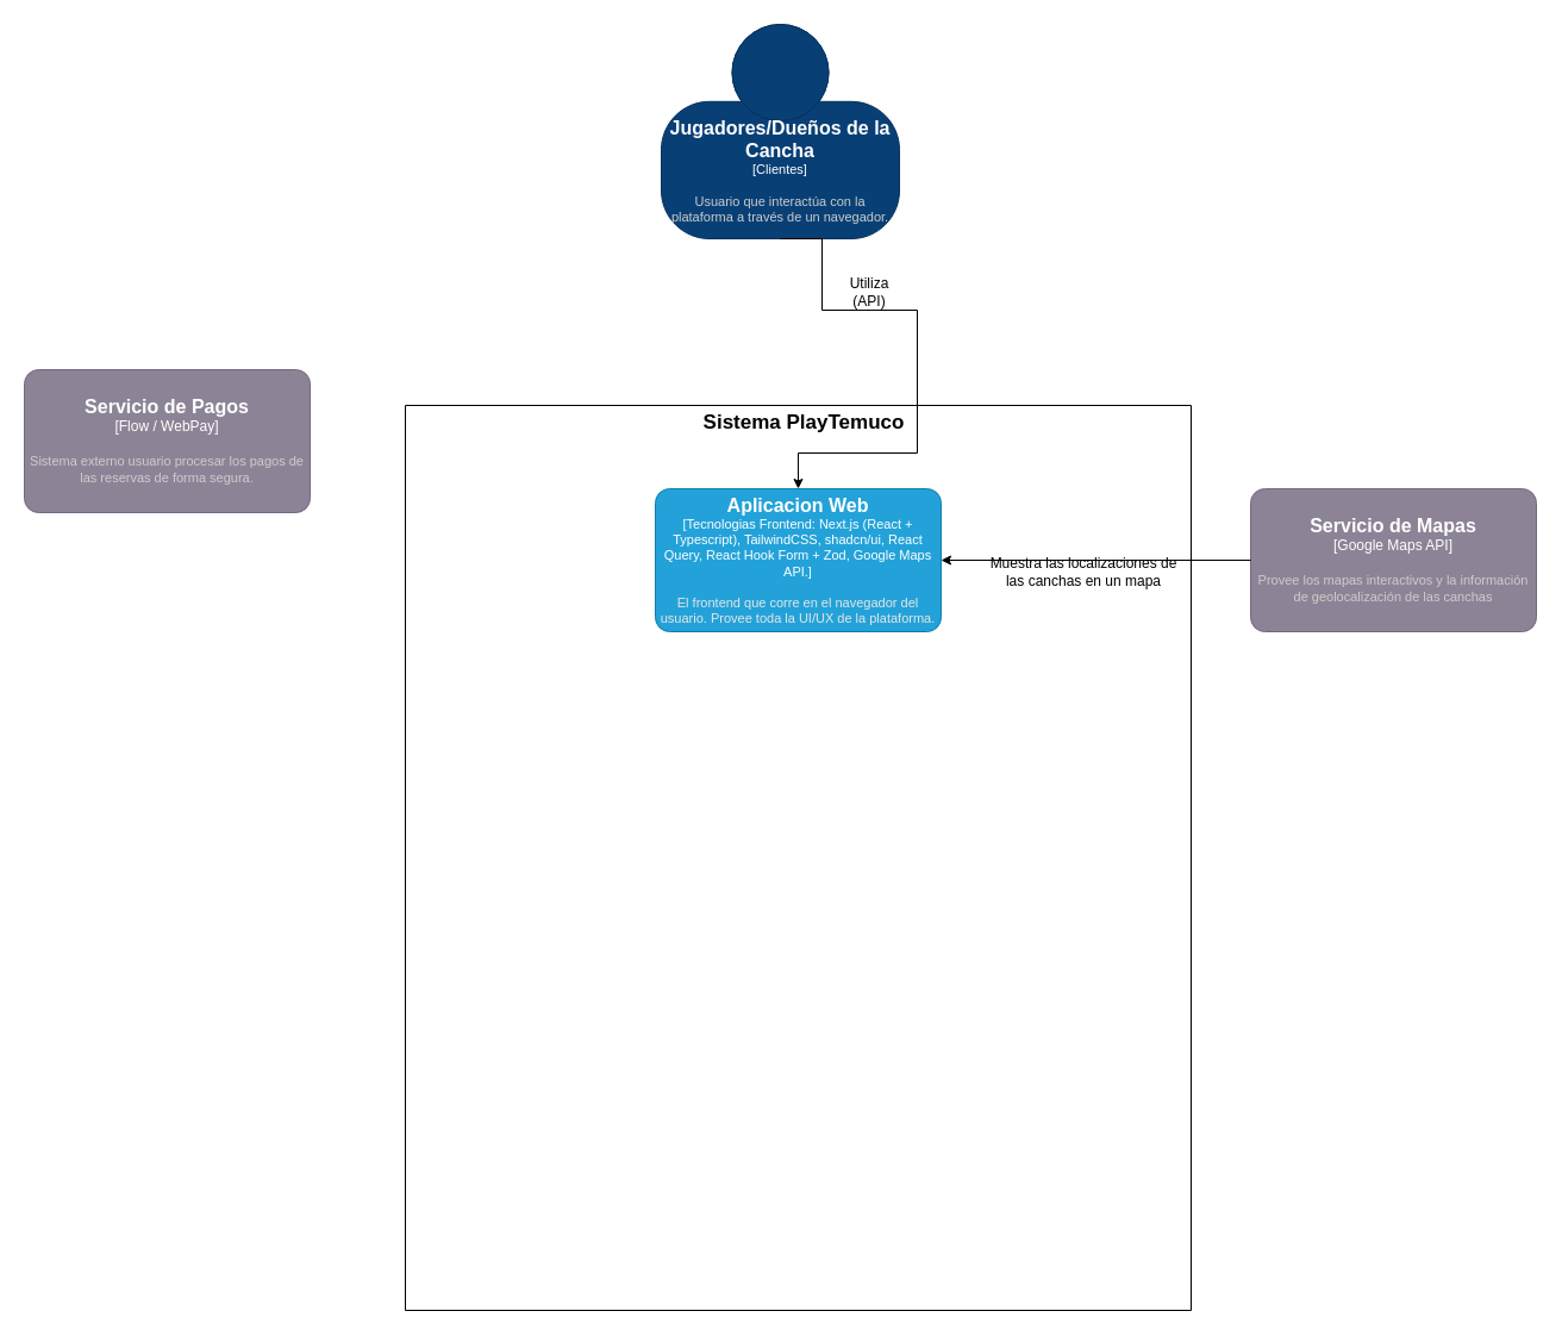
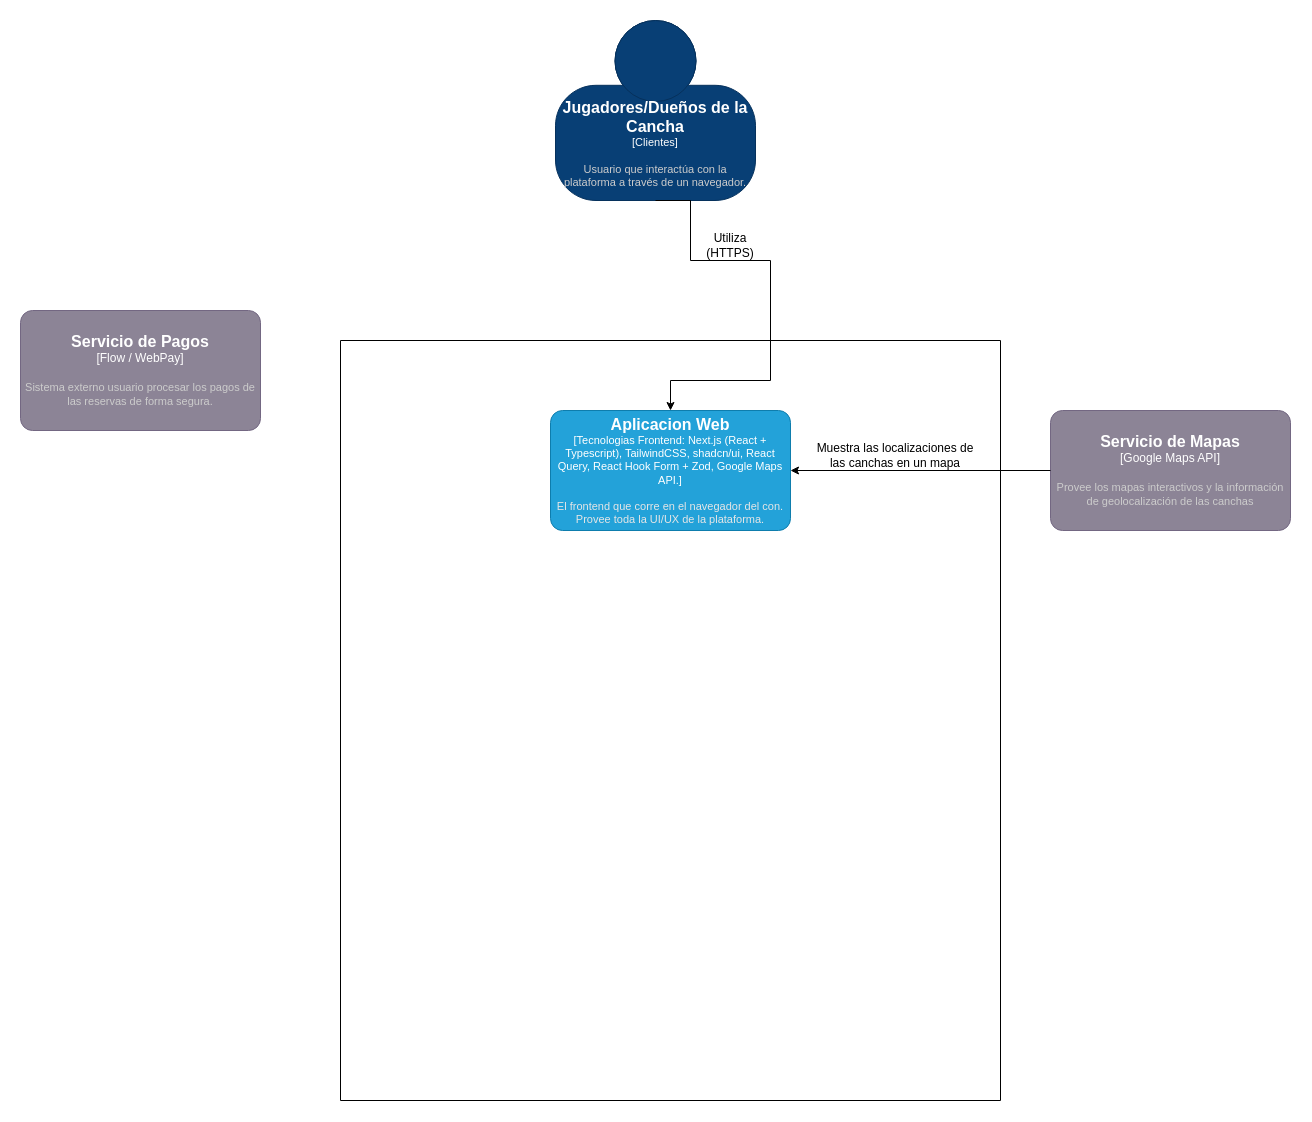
- <mxCell id="11" value="Utiliza (API)" style="text;html=1;align=center;verticalAlign=middle;whiteSpace=wrap;rounded=0;" vertex="1" parent="1"><mxGeometry x="700" y="230" width="60" height="30" as="geometry" /></mxCell>
+ <mxCell id="11" value="Utiliza (HTTPS)" style="text;html=1;align=center;verticalAlign=middle;whiteSpace=wrap;rounded=0;" vertex="1" parent="1"><mxGeometry x="700" y="230" width="60" height="30" as="geometry" /></mxCell>
- <mxCell id="3" value="Sistema PlayTemuco" style="text;html=1;align=center;verticalAlign=middle;whiteSpace=wrap;rounded=0;fontSize=17;fontStyle=1" vertex="1" parent="2"><mxGeometry x="230" width="210" height="30" as="geometry" /></mxCell>
- <mxCell id="4" value="&lt;font style=&quot;font-size: 16px&quot;&gt;&lt;b&gt;Aplicacion Web&lt;/b&gt;&lt;/font&gt;&lt;div&gt;[Tecnologias Frontend: Next.js (React + Typescript), TailwindCSS, shadcn/ui, React Query, React Hook Form + Zod, Google Maps API.]&lt;/div&gt;&lt;br&gt;&lt;div&gt;&lt;font style=&quot;font-size: 11px&quot;&gt;&lt;font color=&quot;#E6E6E6&quot;&gt;El frontend que corre en el navegador del usuario. Provee toda la UI/UX de la plataforma.&lt;/font&gt;&lt;/div&gt;" style="rounded=1;whiteSpace=wrap;html=1;fontSize=11;labelBackgroundColor=none;fillColor=#23A2D9;fontColor=#ffffff;align=center;arcSize=10;strokeColor=#0E7DAD;metaEdit=1;resizable=0;points=[[0.25,0,0],[0.5,0,0],[0.75,0,0],[1,0.25,0],[1,0.5,0],[1,0.75,0],[0.75,1,0],[0.5,1,0],[0.25,1,0],[0,0.75,0],[0,0.5,0],[0,0.25,0]];" vertex="1" parent="2"><mxGeometry x="210" y="70" width="240" height="120" as="geometry" /></mxCell>
+ <mxCell id="4" value="&lt;font style=&quot;font-size: 16px&quot;&gt;&lt;b&gt;Aplicacion Web&lt;/b&gt;&lt;/font&gt;&lt;div&gt;[Tecnologias Frontend: Next.js (React + Typescript), TailwindCSS, shadcn/ui, React Query, React Hook Form + Zod, Google Maps API.]&lt;/div&gt;&lt;br&gt;&lt;div&gt;&lt;font style=&quot;font-size: 11px&quot;&gt;&lt;font color=&quot;#E6E6E6&quot;&gt;El frontend que corre en el navegador del con. Provee toda la UI/UX de la plataforma.&lt;/font&gt;&lt;/div&gt;" style="rounded=1;whiteSpace=wrap;html=1;fontSize=11;labelBackgroundColor=none;fillColor=#23A2D9;fontColor=#ffffff;align=center;arcSize=10;strokeColor=#0E7DAD;metaEdit=1;resizable=0;points=[[0.25,0,0],[0.5,0,0],[0.75,0,0],[1,0.25,0],[1,0.5,0],[1,0.75,0],[0.75,1,0],[0.5,1,0],[0.25,1,0],[0,0.75,0],[0,0.5,0],[0,0.25,0]];" vertex="1" parent="2"><mxGeometry x="210" y="70" width="240" height="120" as="geometry" /></mxCell>
- <mxCell id="5" value="Muestra las localizaciones de las canchas en un mapa" style="text;html=1;align=center;verticalAlign=middle;whiteSpace=wrap;rounded=0;" vertex="1" parent="2"><mxGeometry x="485" y="125" width="170" height="30" as="geometry" /></mxCell>
+ <mxCell id="5" value="Muestra las localizaciones de las canchas en un mapa" style="text;html=1;align=center;verticalAlign=middle;whiteSpace=wrap;rounded=0;" vertex="1" parent="2"><mxGeometry x="470" y="100" width="170" height="30" as="geometry" /></mxCell>
